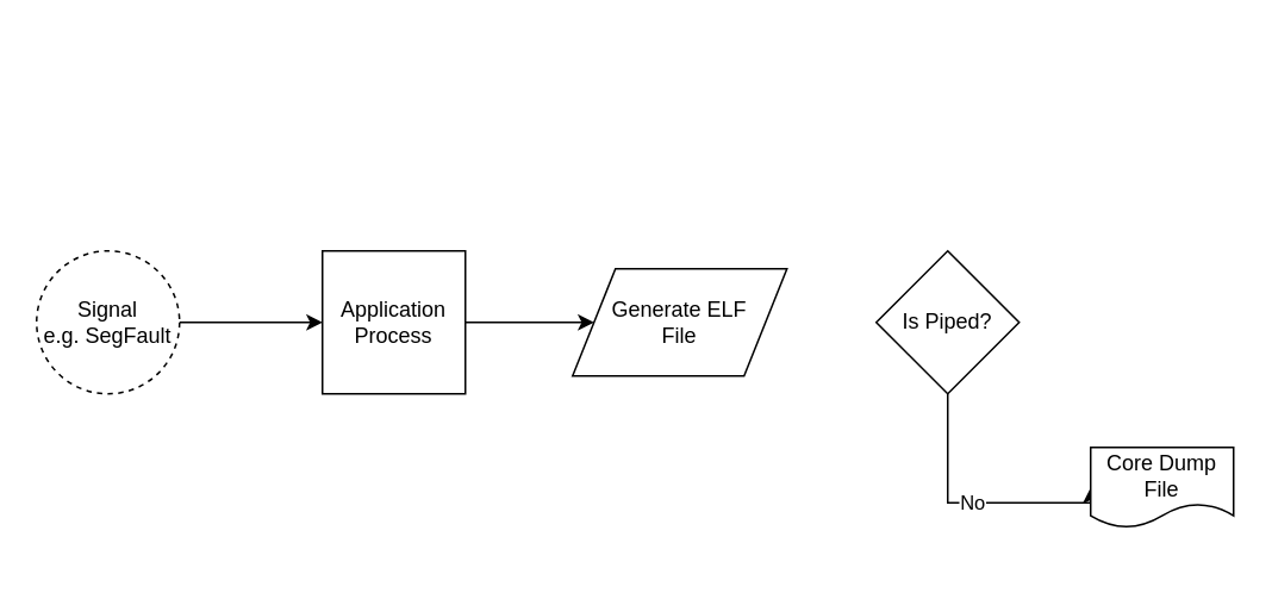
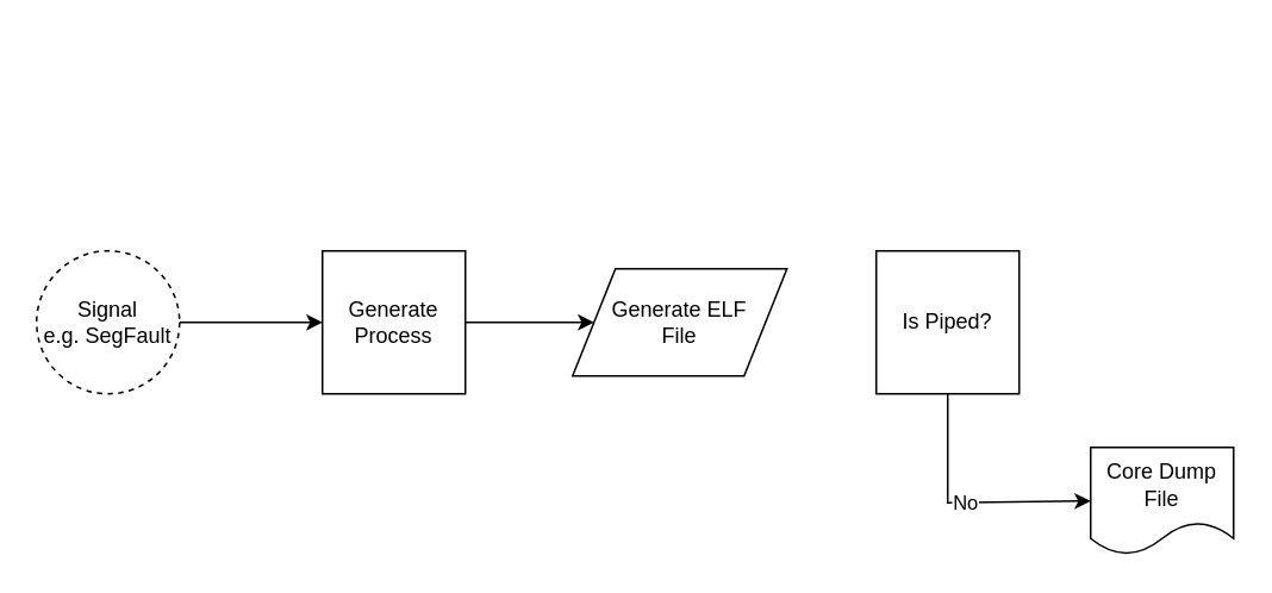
- <mxCell id="5" value="Application&lt;br&gt;Process" style="whiteSpace=wrap;html=1;aspect=fixed;" vertex="1" parent="1"><mxGeometry x="180" y="140" width="80" height="80" as="geometry" /></mxCell>
+ <mxCell id="5" value="Generate&lt;br&gt;Process" style="whiteSpace=wrap;html=1;aspect=fixed;" vertex="1" parent="1"><mxGeometry x="180" y="140" width="80" height="80" as="geometry" /></mxCell>
- <mxCell id="8" value="Is Piped?" style="rhombus;whiteSpace=wrap;html=1;" vertex="1" parent="1"><mxGeometry x="490" y="140" width="80" height="80" as="geometry" /></mxCell>
+ <mxCell id="8" value="Is Piped?" style="whiteSpace=wrap;html=1;rounded=0;" vertex="1" parent="1"><mxGeometry x="490" y="140" width="80" height="80" as="geometry" /></mxCell>
- <mxCell id="9" value="Core Dump File" style="shape=document;whiteSpace=wrap;html=1;boundedLbl=1;" vertex="1" parent="1"><mxGeometry x="610" y="250" width="80" height="45" as="geometry" /></mxCell>
+ <mxCell id="9" value="Core Dump File" style="shape=document;whiteSpace=wrap;html=1;boundedLbl=1;" vertex="1" parent="1"><mxGeometry x="610" y="250" width="80" height="60" as="geometry" /></mxCell>
